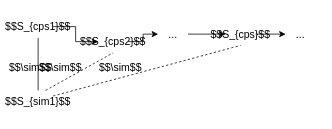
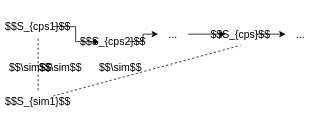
- <mxCell id="2" value="" style="edgeStyle=orthogonalEdgeStyle;rounded=0;orthogonalLoop=1;jettySize=auto;html=1;" edge="1" parent="1" source="3" target="8"><mxGeometry relative="1" as="geometry" /></mxCell>
+ <mxCell id="2" value="" style="edgeStyle=orthogonalEdgeStyle;rounded=0;orthogonalLoop=1;jettySize=auto;html=1;endArrow=diamond;" edge="1" parent="1" source="3" target="8"><mxGeometry relative="1" as="geometry" /></mxCell>
- <mxCell id="5" value="" style="endArrow=none;html=1;rounded=0;dashed=0;" edge="1" parent="1" source="4" target="3"><mxGeometry width="50" height="50" relative="1" as="geometry"><mxPoint x="240" y="250" as="sourcePoint" /><mxPoint x="290" y="200" as="targetPoint" /></mxGeometry></mxCell>
+ <mxCell id="5" value="" style="endArrow=none;html=1;rounded=0;dashed=1;" edge="1" parent="1" source="4" target="3"><mxGeometry width="50" height="50" relative="1" as="geometry"><mxPoint x="240" y="250" as="sourcePoint" /><mxPoint x="290" y="200" as="targetPoint" /></mxGeometry></mxCell>
- <mxCell id="9" value="" style="endArrow=none;html=1;rounded=0;dashed=1;exitX=0.75;exitY=0;exitDx=0;exitDy=0;entryX=0.5;entryY=1;entryDx=0;entryDy=0;" edge="1" parent="1" source="4" target="8"><mxGeometry width="50" height="50" relative="1" as="geometry"><mxPoint x="149.5" y="120" as="sourcePoint" /><mxPoint x="149.5" y="60" as="targetPoint" /></mxGeometry></mxCell>
